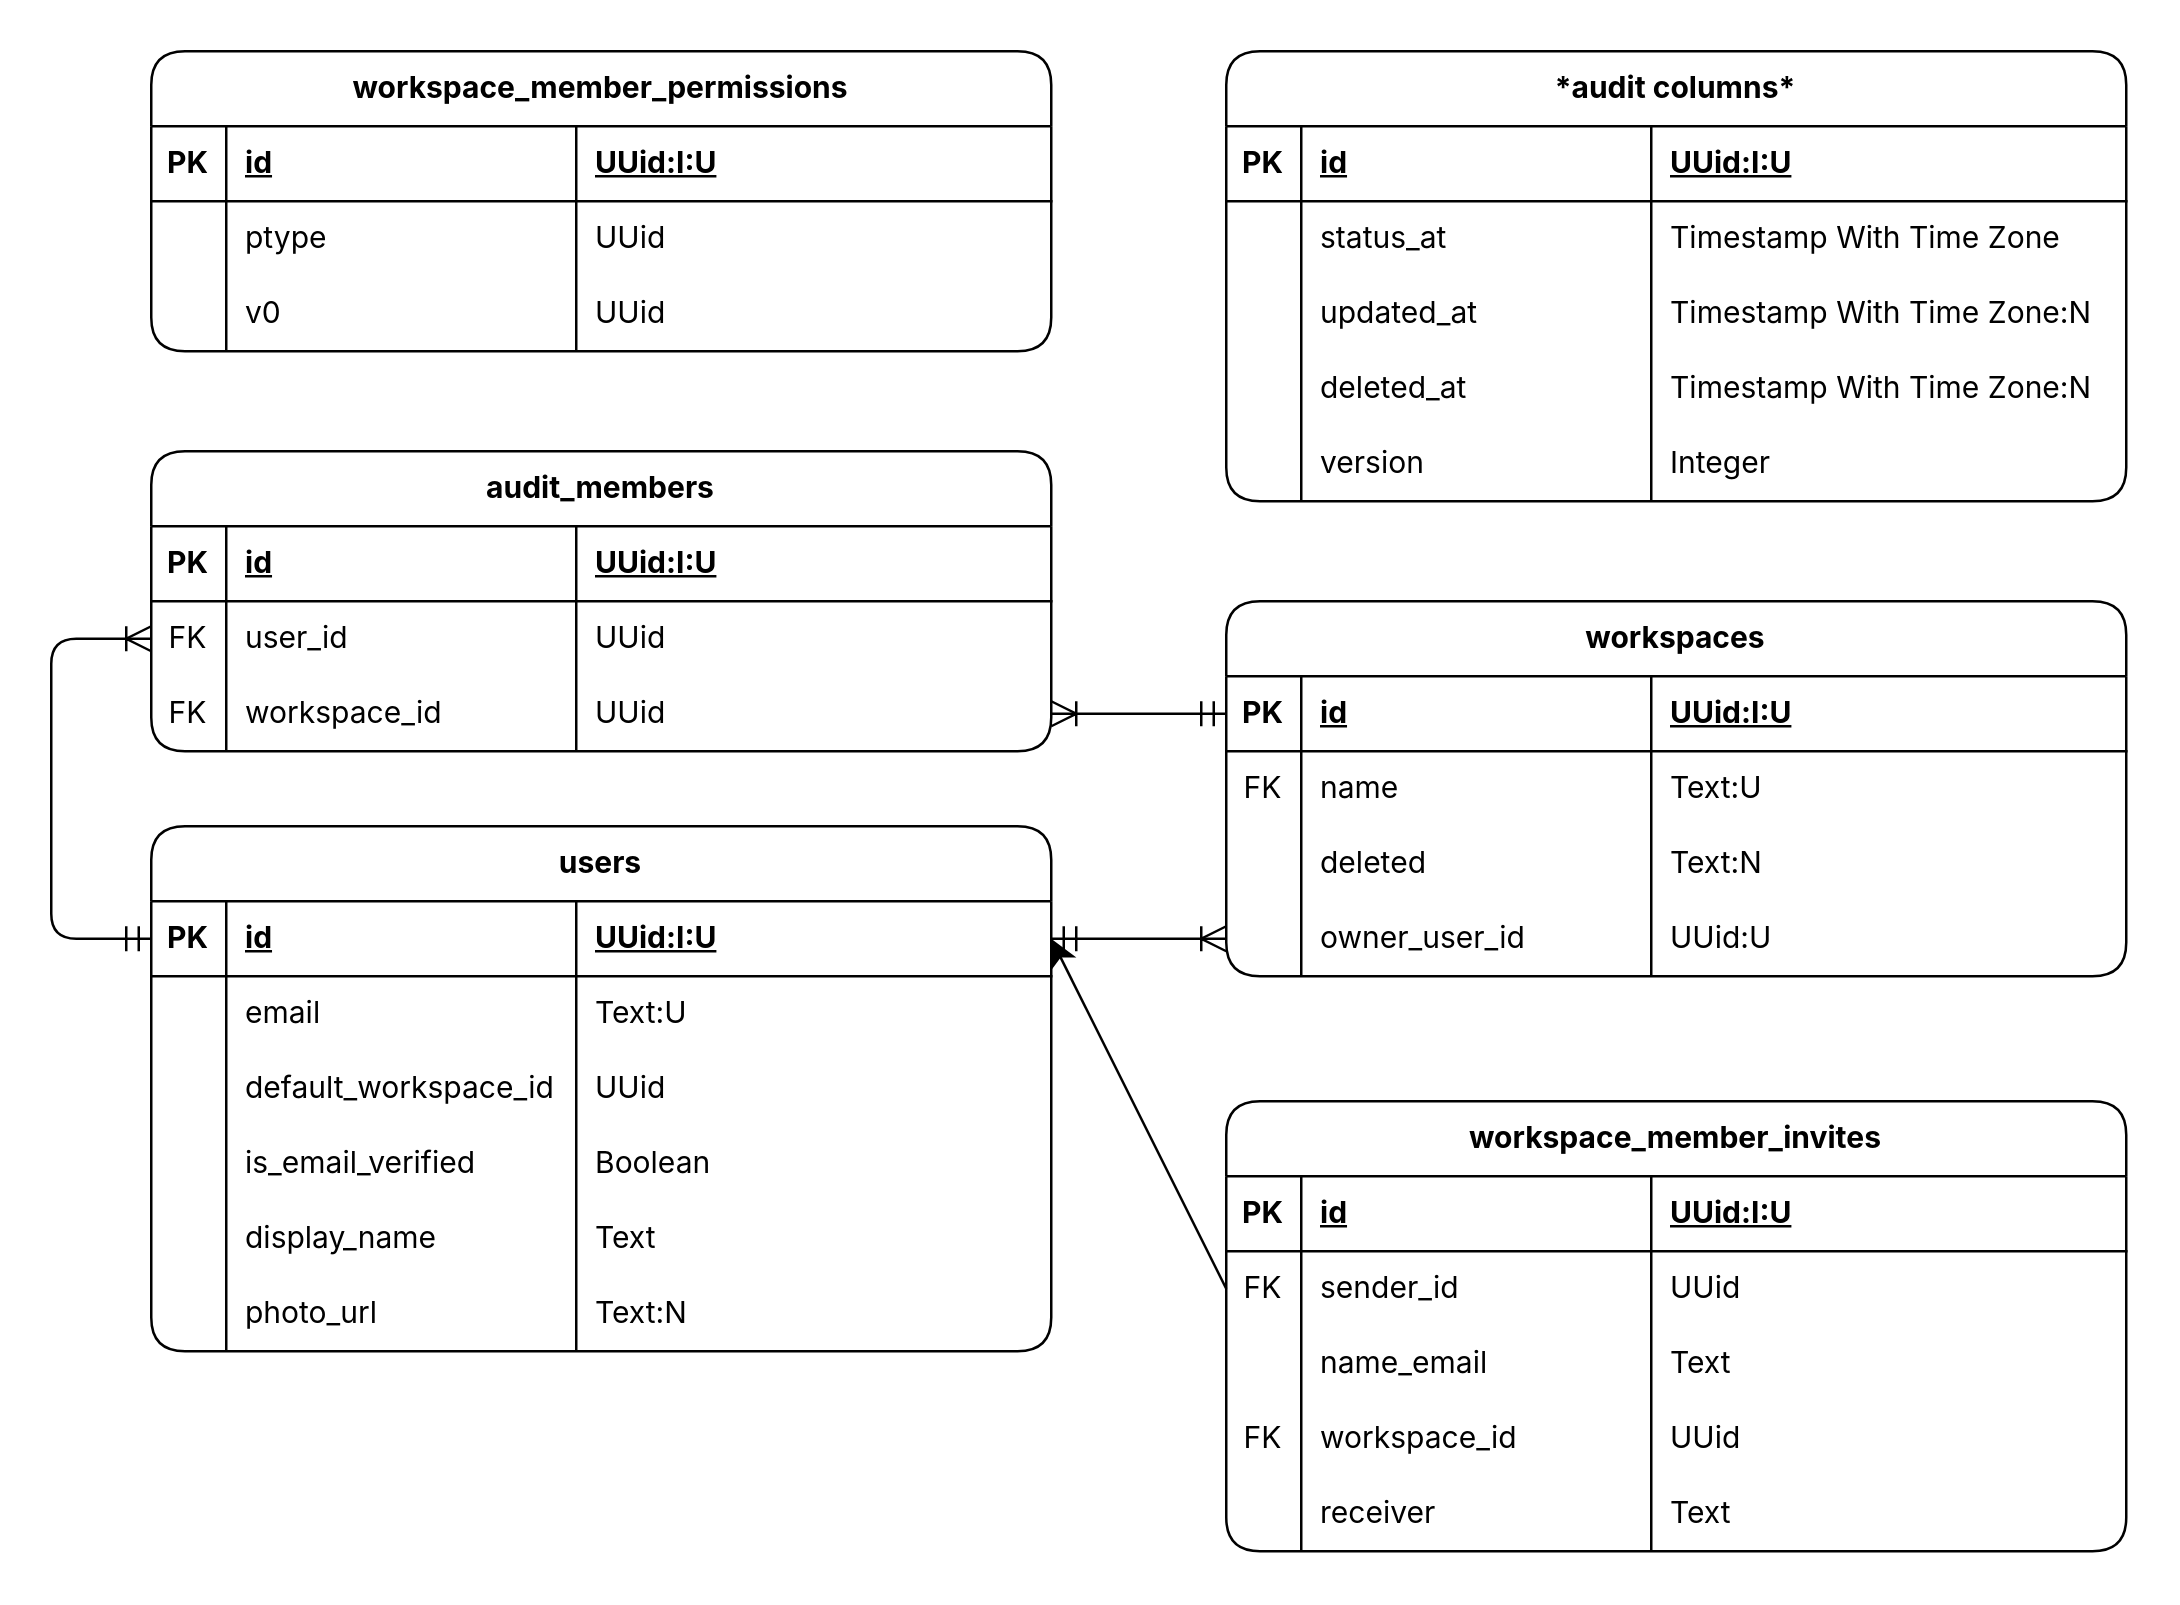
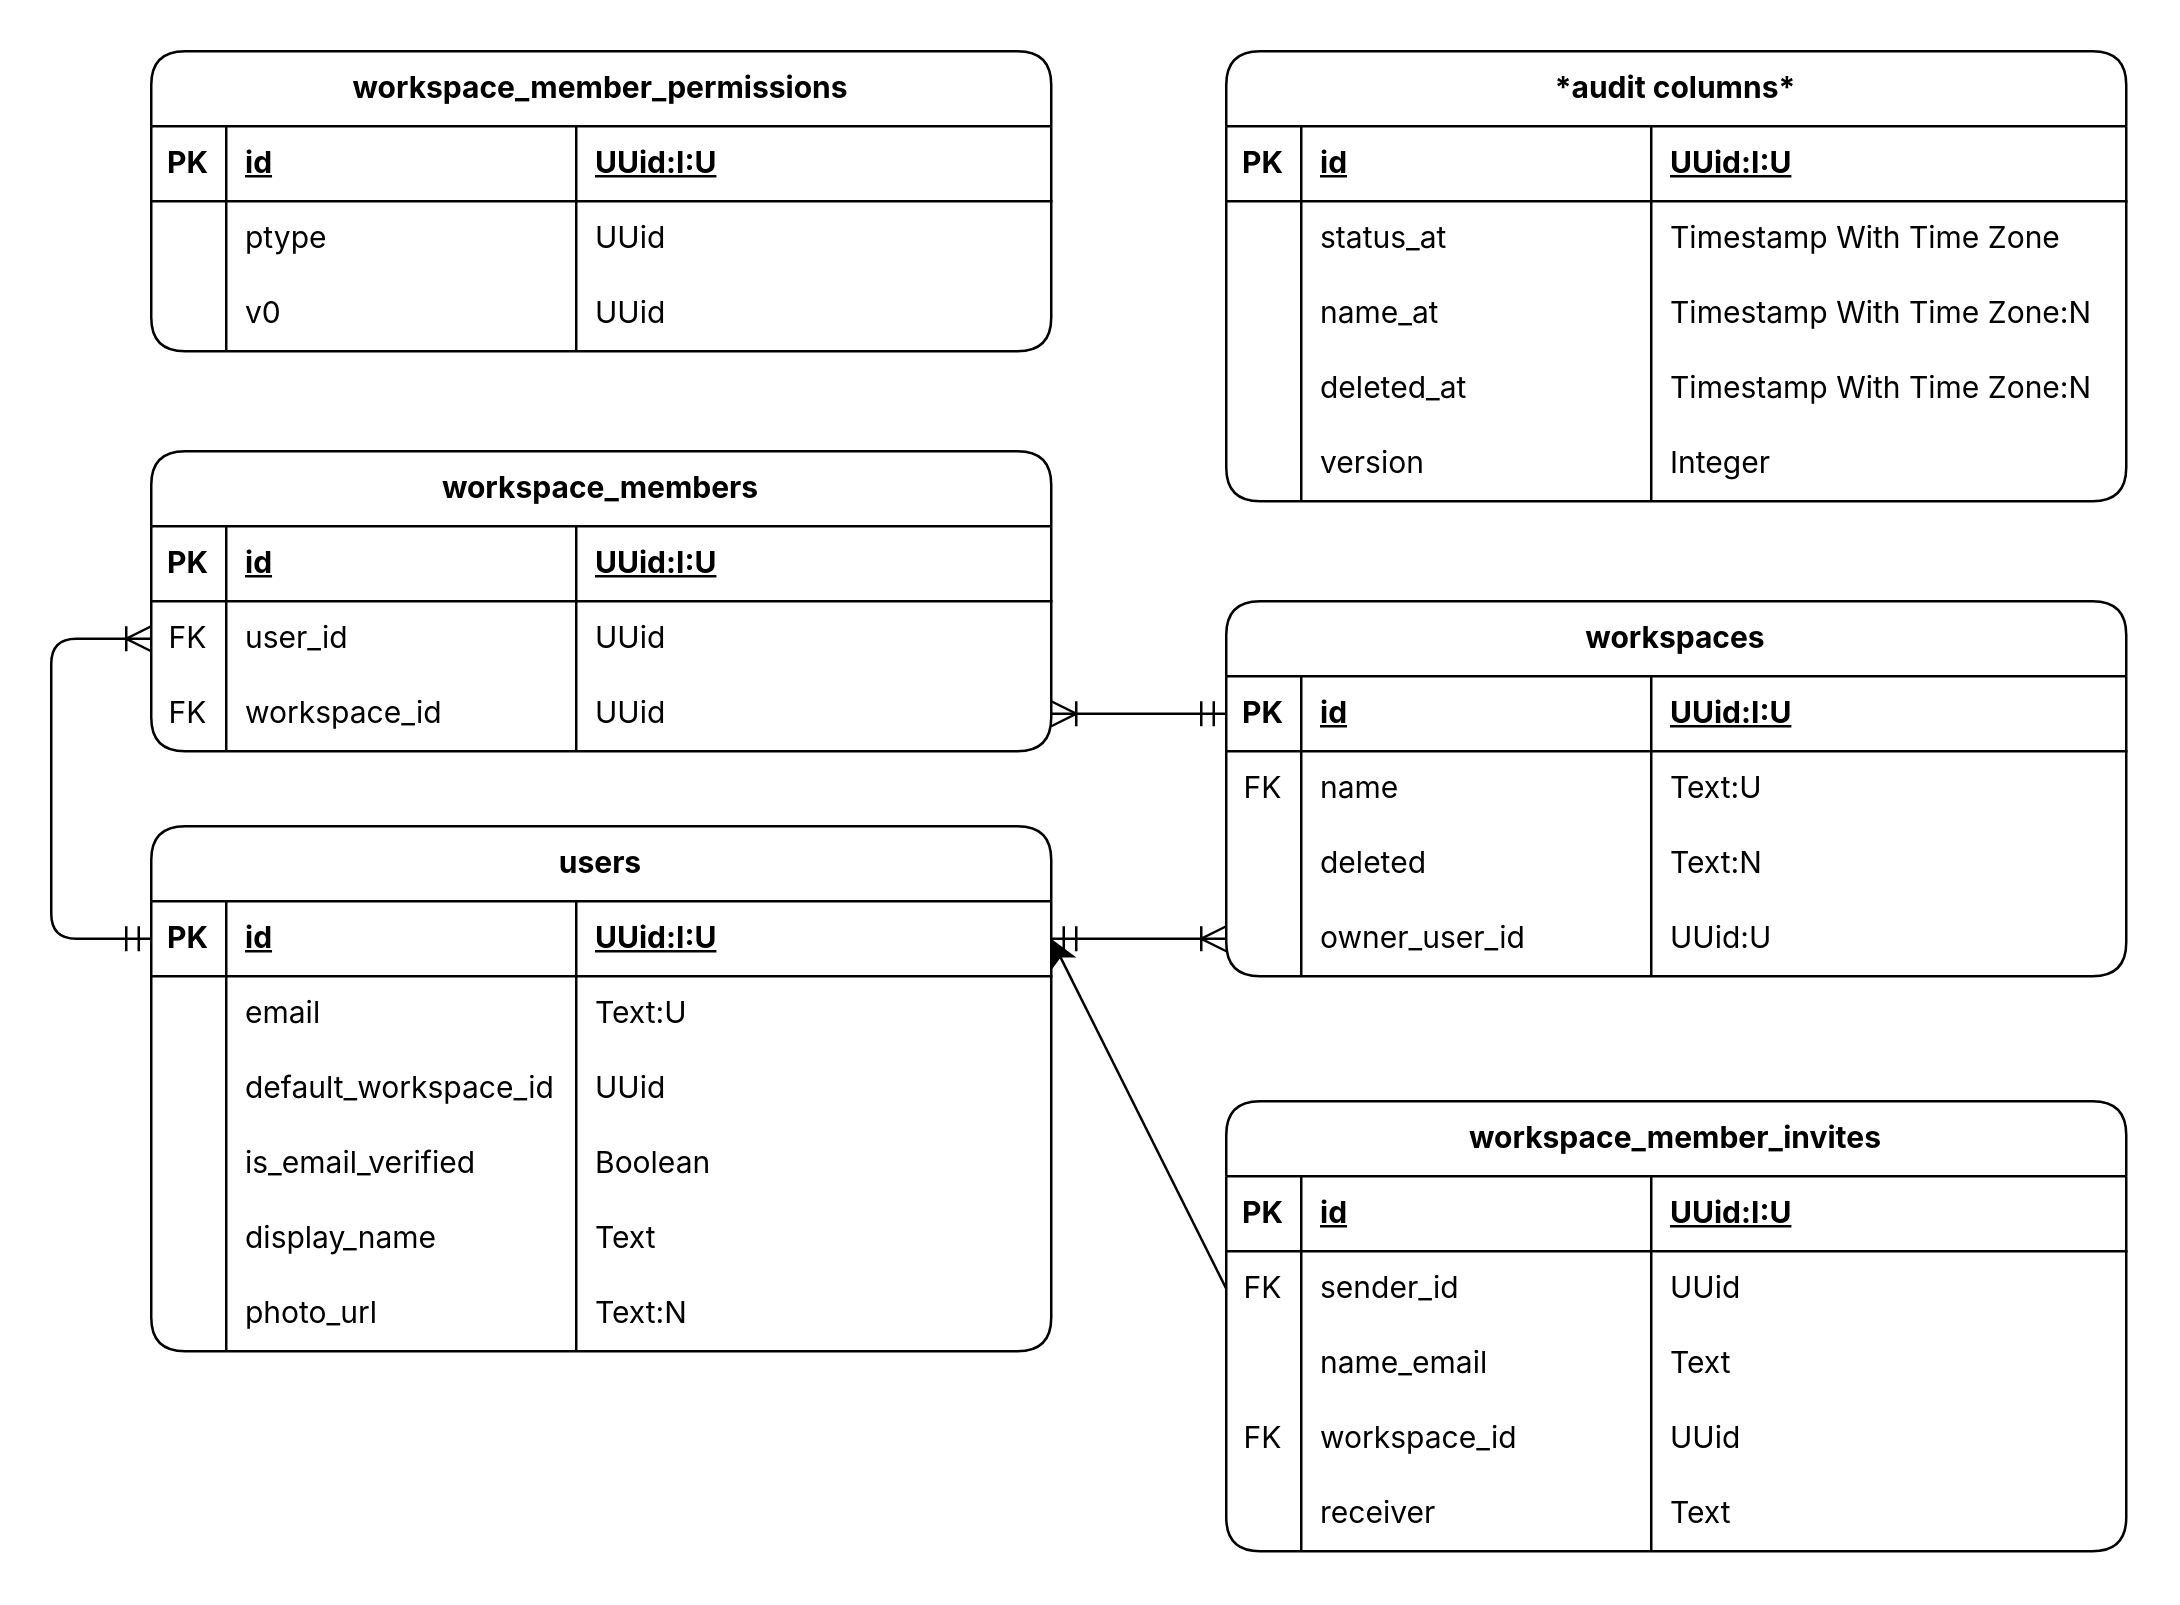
- <mxCell id="59" value="updated_at" style="shape=partialRectangle;connectable=0;fillColor=none;top=0;left=0;bottom=0;right=0;align=left;spacingLeft=6;overflow=hidden;fontSize=12;fontFamily=Inter;html=1;whiteSpace=wrap;labelBorderColor=none;labelBackgroundColor=none;swimlaneFillColor=default;shadow=0;swimlaneLine=1;perimeterSpacing=0;rounded=1;strokeColor=default;fontSource=https%3A%2F%2Ffonts.googleapis.com%2Fcss%3Ffamily%3DInter;" parent="57" vertex="1"><mxGeometry x="30" width="140" height="30" as="geometry"><mxRectangle width="140" height="30" as="alternateBounds" /></mxGeometry></mxCell>
+ <mxCell id="59" value="name_at" style="shape=partialRectangle;connectable=0;fillColor=none;top=0;left=0;bottom=0;right=0;align=left;spacingLeft=6;overflow=hidden;fontSize=12;fontFamily=Inter;html=1;whiteSpace=wrap;labelBorderColor=none;labelBackgroundColor=none;swimlaneFillColor=default;shadow=0;swimlaneLine=1;perimeterSpacing=0;rounded=1;strokeColor=default;fontSource=https%3A%2F%2Ffonts.googleapis.com%2Fcss%3Ffamily%3DInter;" parent="57" vertex="1"><mxGeometry x="30" width="140" height="30" as="geometry"><mxRectangle width="140" height="30" as="alternateBounds" /></mxGeometry></mxCell>
- <mxCell id="20" value="&lt;b style=&quot;font-size: 12px;&quot;&gt;audit_members&lt;/b&gt;" style="shape=table;startSize=30;container=1;collapsible=1;childLayout=tableLayout;fixedRows=1;rowLines=0;fontStyle=0;align=center;resizeLast=1;fontSize=12;fontFamily=Inter;html=1;whiteSpace=wrap;labelBorderColor=none;labelBackgroundColor=none;shadow=0;spacing=2;swimlaneFillColor=none;rounded=1;swimlaneLine=1;fillColor=none;strokeColor=default;fontSource=https%3A%2F%2Ffonts.googleapis.com%2Fcss%3Ffamily%3DInter;" parent="1" vertex="1"><mxGeometry x="60" y="180" width="360" height="120" as="geometry" /></mxCell>
+ <mxCell id="20" value="&lt;b style=&quot;font-size: 12px;&quot;&gt;workspace_members&lt;/b&gt;" style="shape=table;startSize=30;container=1;collapsible=1;childLayout=tableLayout;fixedRows=1;rowLines=0;fontStyle=0;align=center;resizeLast=1;fontSize=12;fontFamily=Inter;html=1;whiteSpace=wrap;labelBorderColor=none;labelBackgroundColor=none;shadow=0;spacing=2;swimlaneFillColor=none;rounded=1;swimlaneLine=1;fillColor=none;strokeColor=default;fontSource=https%3A%2F%2Ffonts.googleapis.com%2Fcss%3Ffamily%3DInter;" parent="1" vertex="1"><mxGeometry x="60" y="180" width="360" height="120" as="geometry" /></mxCell>
